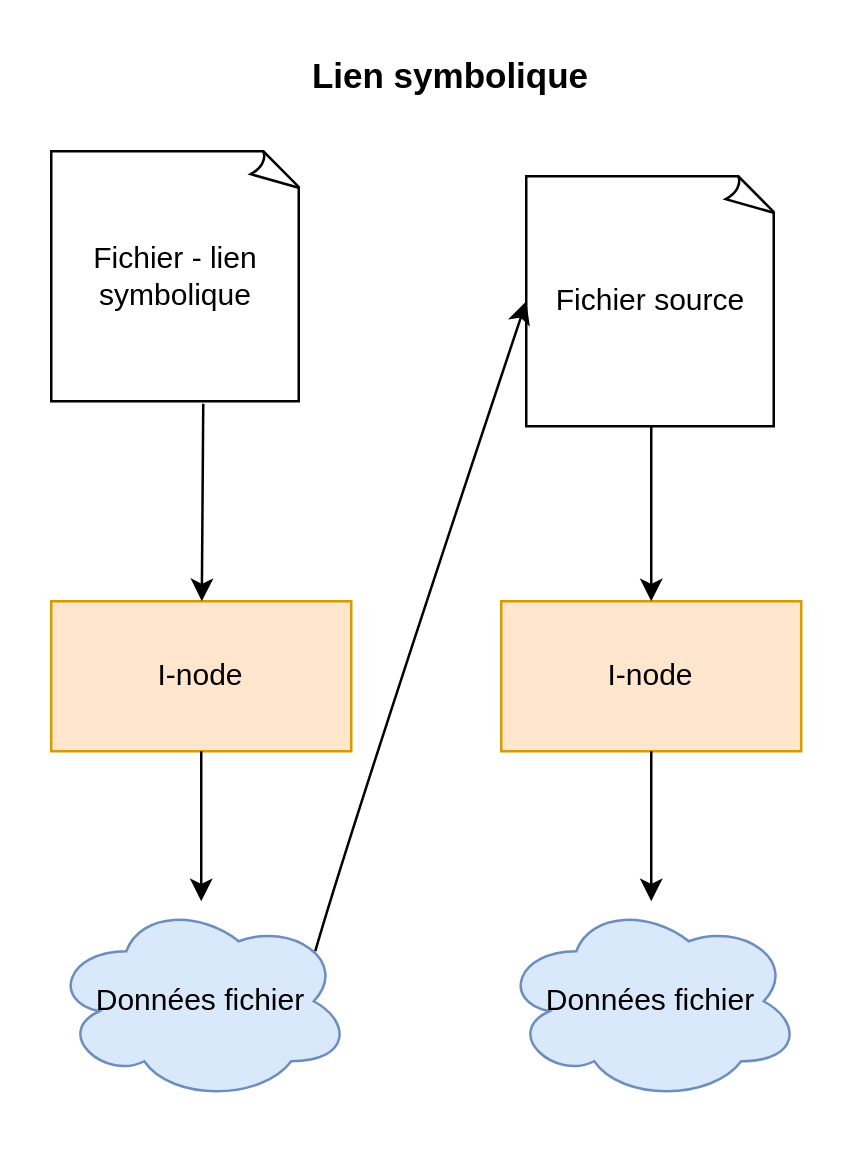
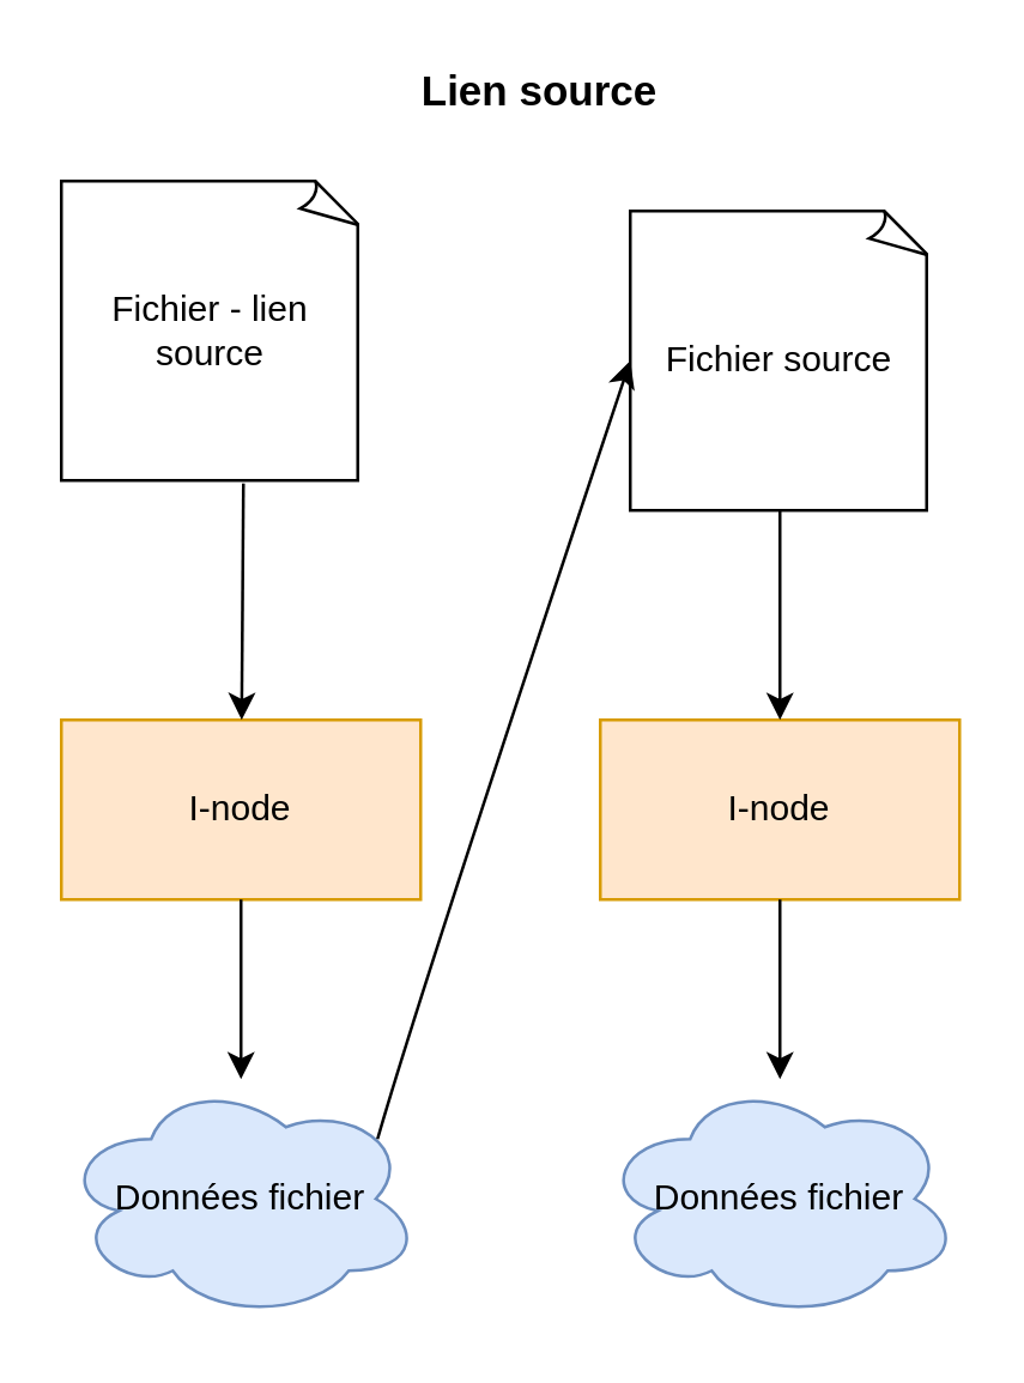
- <mxCell id="2" value="&lt;font style=&quot;font-size: 14px&quot;&gt;&lt;b&gt;Lien symbolique&lt;/b&gt;&lt;/font&gt;" style="text;html=1;strokeColor=none;fillColor=none;align=center;verticalAlign=middle;whiteSpace=wrap;rounded=0;" vertex="1" parent="1"><mxGeometry x="120" y="20" width="120" height="20" as="geometry" /></mxCell>
+ <mxCell id="2" value="&lt;font style=&quot;font-size: 14px&quot;&gt;&lt;b&gt;Lien source&lt;/b&gt;&lt;/font&gt;" style="text;html=1;strokeColor=none;fillColor=none;align=center;verticalAlign=middle;whiteSpace=wrap;rounded=0;" vertex="1" parent="1"><mxGeometry x="120" y="20" width="120" height="20" as="geometry" /></mxCell>
- <mxCell id="3" value="Fichier - lien symbolique" style="whiteSpace=wrap;html=1;shape=mxgraph.basic.document" vertex="1" parent="1"><mxGeometry x="20" y="60" width="100" height="100" as="geometry" /></mxCell>
+ <mxCell id="3" value="Fichier - lien source" style="whiteSpace=wrap;html=1;shape=mxgraph.basic.document" vertex="1" parent="1"><mxGeometry x="20" y="60" width="100" height="100" as="geometry" /></mxCell>
